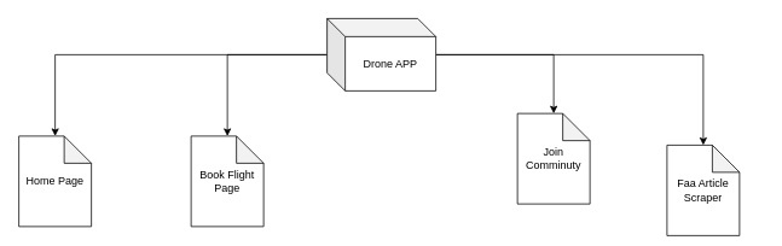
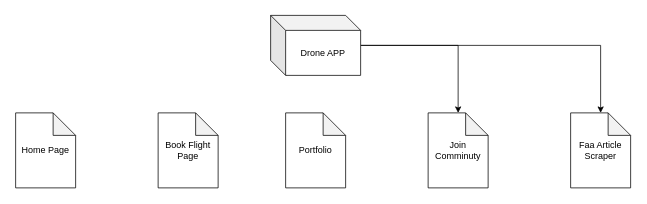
- <mxCell id="2" value="" style="edgeStyle=orthogonalEdgeStyle;rounded=0;orthogonalLoop=1;jettySize=auto;html=1;" edge="1" parent="1" source="6" target="7"><mxGeometry relative="1" as="geometry" /></mxCell>
- <mxCell id="3" value="" style="edgeStyle=orthogonalEdgeStyle;rounded=0;orthogonalLoop=1;jettySize=auto;html=1;" edge="1" parent="1" source="6" target="8"><mxGeometry relative="1" as="geometry" /></mxCell>
- <mxCell id="10" value="Join Comminuty" style="shape=note;whiteSpace=wrap;html=1;backgroundOutline=1;darkOpacity=0.05;" vertex="1" parent="1"><mxGeometry x="570" y="125" width="80" height="100" as="geometry" /></mxCell>
+ <mxCell id="10" value="Join Comminuty" style="shape=note;whiteSpace=wrap;html=1;backgroundOutline=1;darkOpacity=0.05;" vertex="1" parent="1"><mxGeometry x="570" y="150" width="80" height="100" as="geometry" /></mxCell>
+ <mxCell id="9" value="Portfolio" style="shape=note;whiteSpace=wrap;html=1;backgroundOutline=1;darkOpacity=0.05;" vertex="1" parent="1"><mxGeometry x="380" y="150" width="80" height="100" as="geometry" /></mxCell>
- <mxCell id="11" value="Faa Article Scraper" style="shape=note;whiteSpace=wrap;html=1;backgroundOutline=1;darkOpacity=0.05;" vertex="1" parent="1"><mxGeometry x="735" y="160" width="80" height="100" as="geometry" /></mxCell>
+ <mxCell id="11" value="Faa Article Scraper" style="shape=note;whiteSpace=wrap;html=1;backgroundOutline=1;darkOpacity=0.05;" vertex="1" parent="1"><mxGeometry x="760" y="150" width="80" height="100" as="geometry" /></mxCell>
